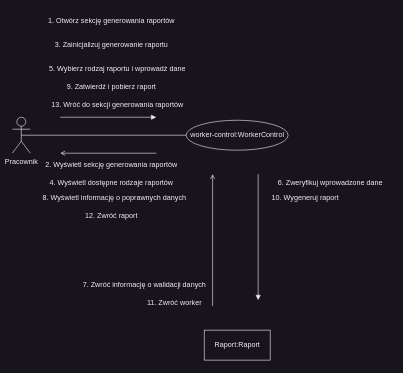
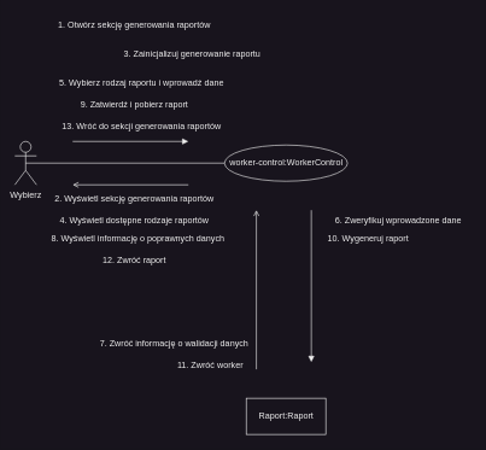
- <mxCell id="12" value="3. Zainicjalizuj generowanie raportu" style="text;html=1;align=center;verticalAlign=middle;resizable=0;points=[];autosize=1;strokeColor=none;fillColor=none;fontColor=#F0F0F0;labelBackgroundColor=none;" vertex="1" parent="1"><mxGeometry x="80" y="60" width="210" height="30" as="geometry" /></mxCell>
+ <mxCell id="12" value="3. Zainicjalizuj generowanie raportu" style="text;html=1;align=center;verticalAlign=middle;resizable=0;points=[];autosize=1;strokeColor=none;fillColor=none;fontColor=#F0F0F0;labelBackgroundColor=none;" vertex="1" parent="1"><mxGeometry x="160" y="60" width="210" height="30" as="geometry" /></mxCell>
- <mxCell id="2" value="Pracownik" style="shape=umlActor;verticalLabelPosition=bottom;verticalAlign=top;html=1;strokeColor=#F0F0F0;fillColor=#18141D;fontColor=#F0F0F0;labelBackgroundColor=none;" vertex="1" parent="1"><mxGeometry x="20" y="195" width="30" height="60" as="geometry" /></mxCell>
+ <mxCell id="2" value="Wybierz" style="shape=umlActor;verticalLabelPosition=bottom;verticalAlign=top;html=1;strokeColor=#F0F0F0;fillColor=#18141D;fontColor=#F0F0F0;labelBackgroundColor=none;" vertex="1" parent="1"><mxGeometry x="20" y="195" width="30" height="60" as="geometry" /></mxCell>
